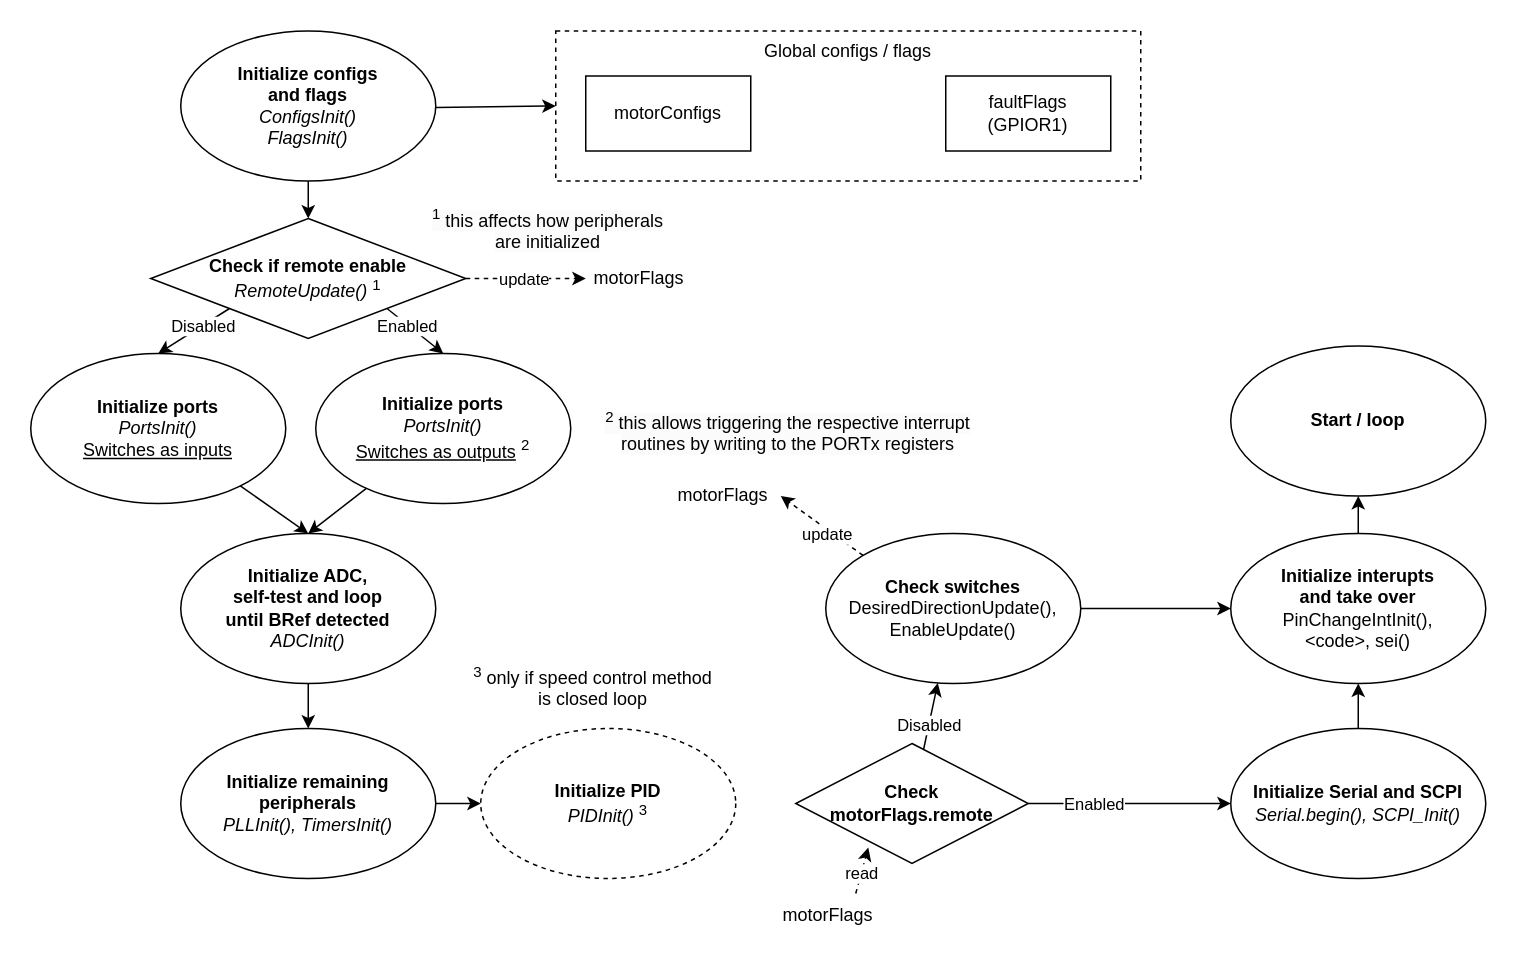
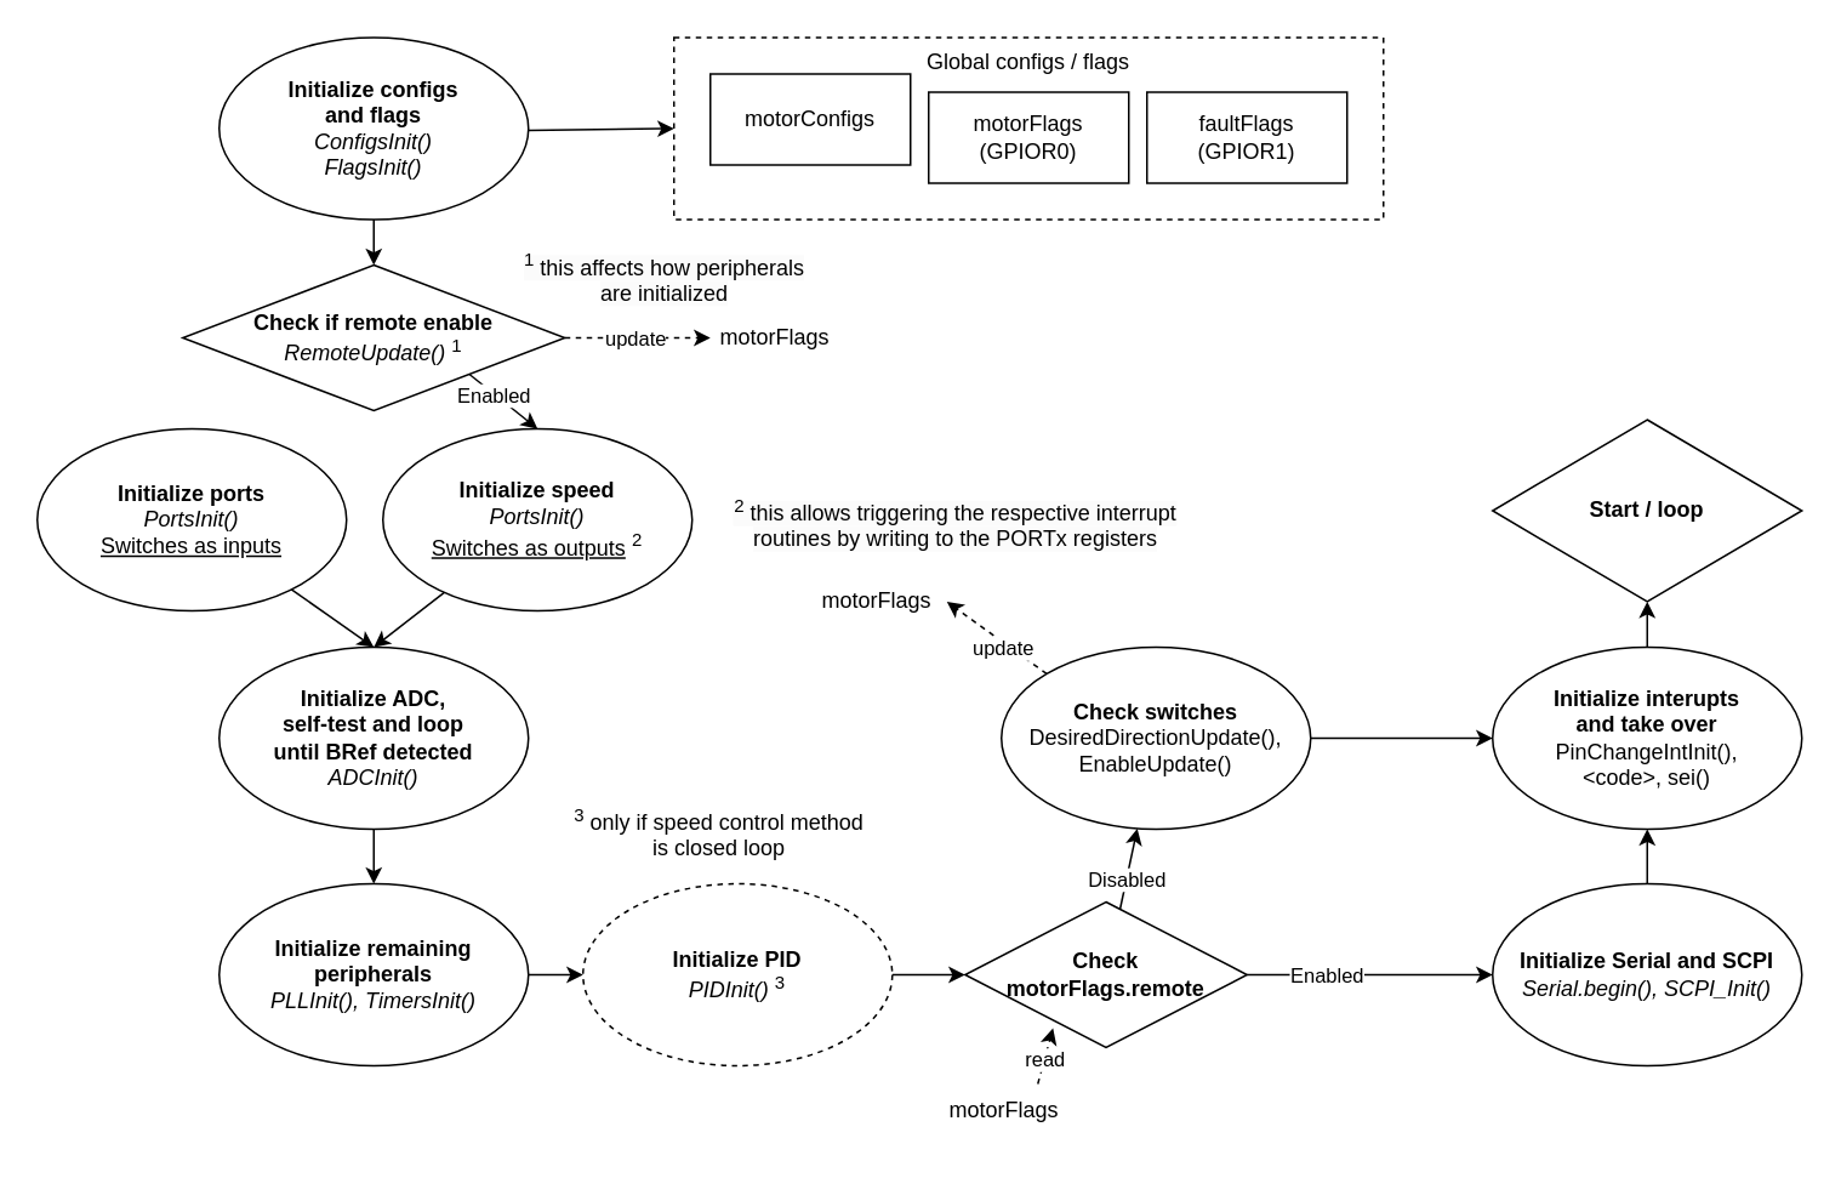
- <mxCell id="12" value="motorConfigs" style="rounded=0;whiteSpace=wrap;html=1;" vertex="1" parent="10"><mxGeometry x="20" y="20" width="110" height="50" as="geometry" /></mxCell>
+ <mxCell id="12" value="motorConfigs" style="rounded=0;whiteSpace=wrap;html=1;" vertex="1" parent="10"><mxGeometry x="20" y="10" width="110" height="50" as="geometry" /></mxCell>
+ <mxCell id="13" value="motorFlags&lt;br&gt;(GPIOR0)" style="rounded=0;whiteSpace=wrap;html=1;" vertex="1" parent="10"><mxGeometry x="140" y="20" width="110" height="50" as="geometry" /></mxCell>
- <mxCell id="23" style="edgeStyle=none;jumpStyle=arc;html=1;exitX=0;exitY=1;exitDx=0;exitDy=0;entryX=0.5;entryY=0;entryDx=0;entryDy=0;targetPerimeterSpacing=0;" edge="1" parent="1" source="27" target="20"><mxGeometry relative="1" as="geometry" /></mxCell>
- <mxCell id="24" value="Disabled" style="edgeLabel;html=1;align=center;verticalAlign=middle;resizable=0;points=[];" vertex="1" connectable="0" parent="23"><mxGeometry x="-0.25" relative="1" as="geometry"><mxPoint as="offset" /></mxGeometry></mxCell>
- <mxCell id="48" value="&lt;b&gt;Start / loop&lt;/b&gt;" style="ellipse;whiteSpace=wrap;html=1;" vertex="1" parent="1"><mxGeometry x="820" y="230" width="170" height="100" as="geometry" /></mxCell>
+ <mxCell id="48" value="&lt;b&gt;Start / loop&lt;/b&gt;" style="rhombus;whiteSpace=wrap;html=1;" vertex="1" parent="1"><mxGeometry x="820" y="230" width="170" height="100" as="geometry" /></mxCell>
- <mxCell id="29" value="&lt;b&gt;Initialize ports&lt;br&gt;&lt;/b&gt;&lt;span style=&quot;background-color: initial;&quot;&gt;&lt;i&gt;PortsInit()&lt;/i&gt;&lt;br&gt;&lt;u style=&quot;&quot;&gt;Switches as outputs&lt;/u&gt;&amp;nbsp;&lt;sup&gt;2&lt;/sup&gt;&lt;br&gt;&lt;/span&gt;" style="ellipse;whiteSpace=wrap;html=1;" vertex="1" parent="1"><mxGeometry x="210" y="235" width="170" height="100" as="geometry" /></mxCell>
+ <mxCell id="29" value="&lt;b&gt;Initialize speed&lt;br&gt;&lt;/b&gt;&lt;span style=&quot;background-color: initial;&quot;&gt;&lt;i&gt;PortsInit()&lt;/i&gt;&lt;br&gt;&lt;u style=&quot;&quot;&gt;Switches as outputs&lt;/u&gt;&amp;nbsp;&lt;sup&gt;2&lt;/sup&gt;&lt;br&gt;&lt;/span&gt;" style="ellipse;whiteSpace=wrap;html=1;" vertex="1" parent="1"><mxGeometry x="210" y="235" width="170" height="100" as="geometry" /></mxCell>
+ <mxCell id="8" value="" style="edgeStyle=none;jumpStyle=arc;html=1;targetPerimeterSpacing=0;" edge="1" parent="1" source="9" target="36"><mxGeometry relative="1" as="geometry" /></mxCell>
